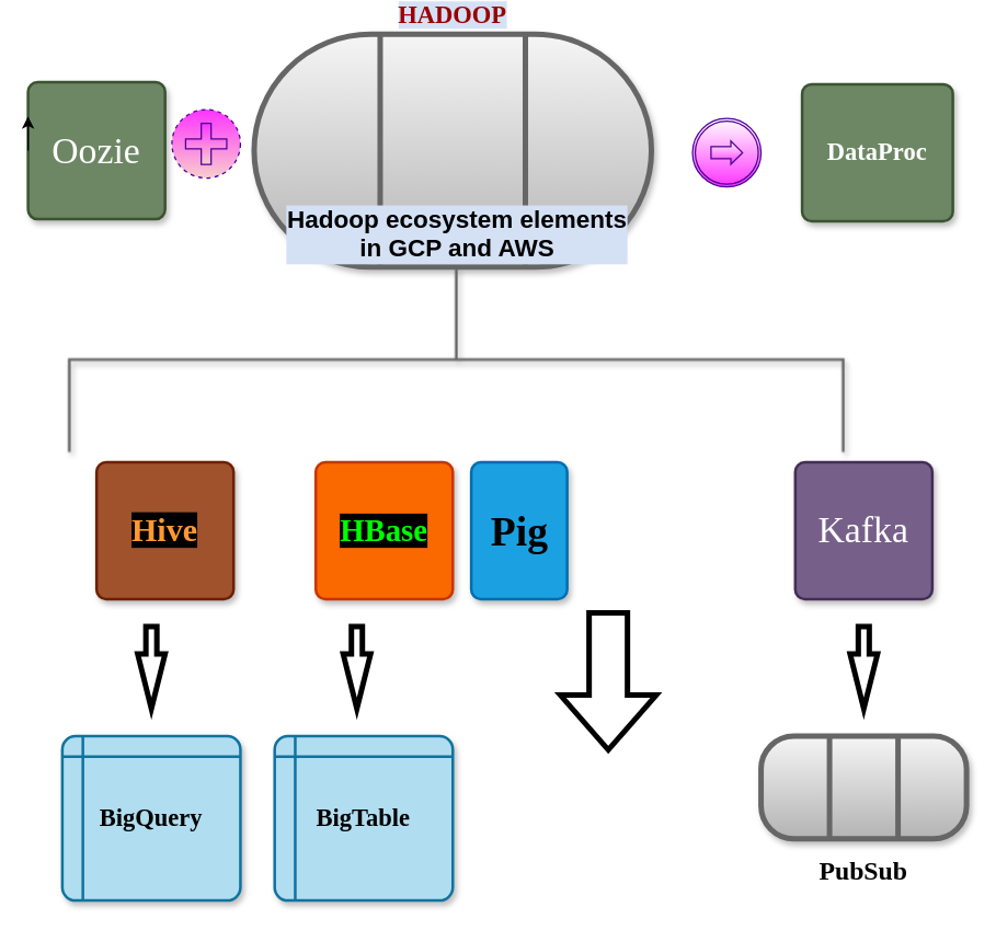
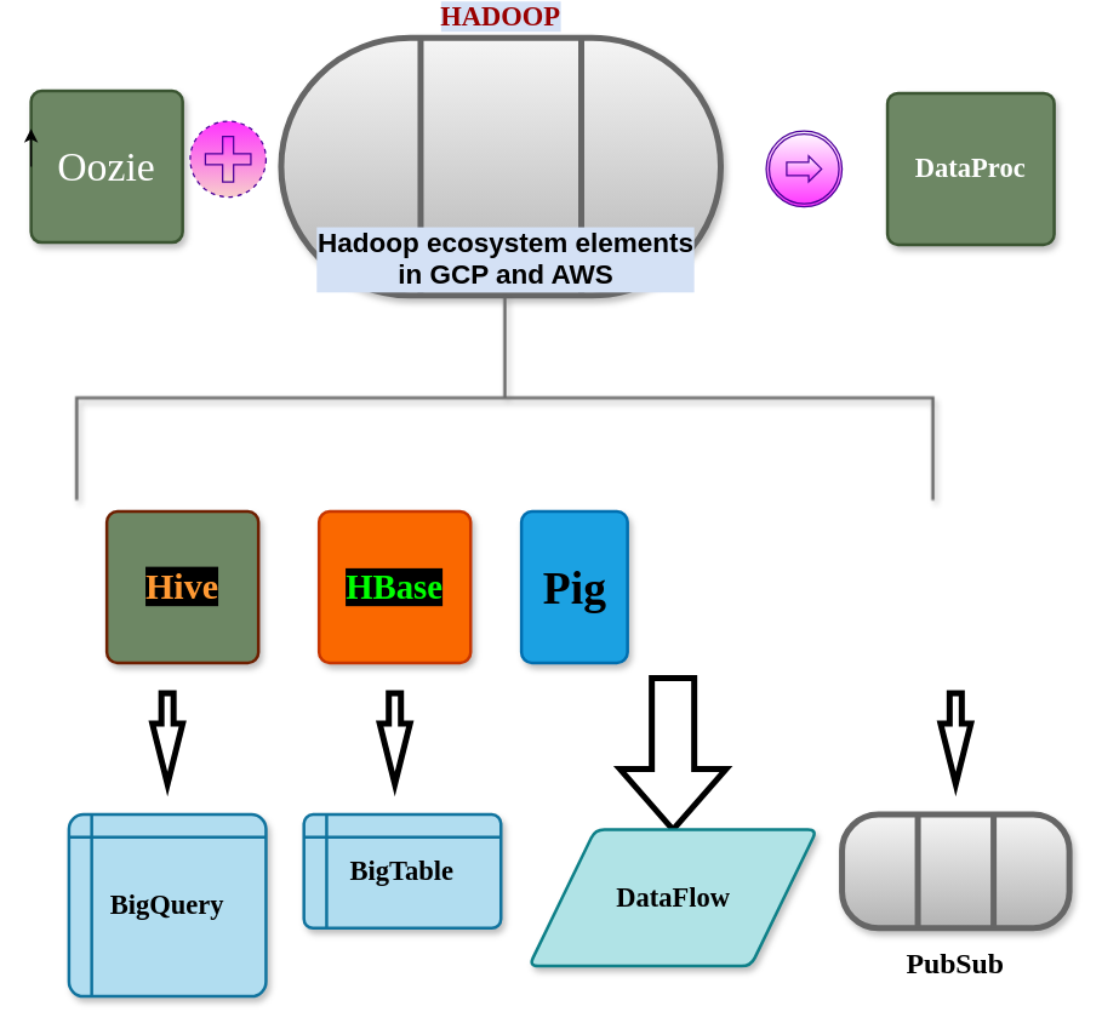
- <mxCell id="4" value="&lt;b&gt;&lt;font style=&quot;font-size: 24px&quot;&gt;&lt;span style=&quot;background-color: rgb(0 , 0 , 0)&quot;&gt;&lt;font style=&quot;font-size: 24px&quot; color=&quot;#FF9933&quot;&gt;Hive&lt;/font&gt;&lt;/span&gt;&lt;/font&gt;&lt;/b&gt;" style="rounded=1;whiteSpace=wrap;html=1;absoluteArcSize=1;arcSize=14;strokeWidth=2;shadow=1;glass=0;comic=0;fontFamily=Garamond;fillColor=#a0522d;strokeColor=#6D1F00;fontColor=#ffffff;" parent="1" vertex="1"><mxGeometry x="70" y="333" width="100" height="100" as="geometry" /></mxCell>
+ <mxCell id="4" value="&lt;b&gt;&lt;font style=&quot;font-size: 24px&quot;&gt;&lt;span style=&quot;background-color: rgb(0 , 0 , 0)&quot;&gt;&lt;font style=&quot;font-size: 24px&quot; color=&quot;#FF9933&quot;&gt;Hive&lt;/font&gt;&lt;/span&gt;&lt;/font&gt;&lt;/b&gt;" style="rounded=1;whiteSpace=wrap;html=1;absoluteArcSize=1;arcSize=14;strokeWidth=2;shadow=1;glass=0;comic=0;fontFamily=Garamond;fillColor=#6d8764;strokeColor=#6D1F00;fontColor=#ffffff;" parent="1" vertex="1"><mxGeometry x="70" y="333" width="100" height="100" as="geometry" /></mxCell>
- <mxCell id="5" value="&lt;b&gt;&lt;font style=&quot;font-size: 23px&quot;&gt;&lt;span style=&quot;background-color: rgb(0 , 0 , 0)&quot;&gt;&lt;font style=&quot;font-size: 23px&quot; color=&quot;#00FF00&quot;&gt;HBase&lt;/font&gt;&lt;/span&gt;&lt;/font&gt;&lt;/b&gt;" style="rounded=1;whiteSpace=wrap;html=1;absoluteArcSize=1;arcSize=14;strokeWidth=2;shadow=1;glass=0;comic=0;fontFamily=Garamond;strokeColor=#C73500;fillColor=#fa6800;fontColor=#ffffff;" parent="1" vertex="1"><mxGeometry x="230" y="333" width="100" height="100" as="geometry" /></mxCell>
+ <mxCell id="5" value="&lt;b&gt;&lt;font style=&quot;font-size: 23px&quot;&gt;&lt;span style=&quot;background-color: rgb(0 , 0 , 0)&quot;&gt;&lt;font style=&quot;font-size: 23px&quot; color=&quot;#00FF00&quot;&gt;HBase&lt;/font&gt;&lt;/span&gt;&lt;/font&gt;&lt;/b&gt;" style="rounded=1;whiteSpace=wrap;html=1;absoluteArcSize=1;arcSize=14;strokeWidth=2;shadow=1;glass=0;comic=0;fontFamily=Garamond;strokeColor=#C73500;fillColor=#fa6800;fontColor=#ffffff;" parent="1" vertex="1"><mxGeometry x="210" y="333" width="100" height="100" as="geometry" /></mxCell>
- <mxCell id="7" value="&lt;font style=&quot;font-size: 27px&quot;&gt;Kafka&lt;/font&gt;" style="rounded=1;whiteSpace=wrap;html=1;absoluteArcSize=1;arcSize=14;strokeWidth=2;shadow=1;glass=0;comic=0;fontFamily=Garamond;fillColor=#76608a;strokeColor=#432D57;fontColor=#ffffff;" parent="1" vertex="1"><mxGeometry x="580" y="333" width="100" height="100" as="geometry" /></mxCell>
+ <mxCell id="14" value="&lt;font face=&quot;Lucida Console&quot;&gt;&lt;b&gt;&lt;span style=&quot;background-color: transparent&quot;&gt;&lt;font style=&quot;font-size: 18px&quot;&gt;DataFlow&lt;/font&gt;&lt;/span&gt;&lt;/b&gt;&lt;/font&gt;" style="shape=parallelogram;html=1;strokeWidth=2;perimeter=parallelogramPerimeter;whiteSpace=wrap;rounded=1;arcSize=12;size=0.23;shadow=1;glass=0;comic=0;fontFamily=Garamond;fillColor=#b0e3e6;strokeColor=#0e8088;" parent="1" vertex="1"><mxGeometry x="348.5" y="543" width="190" height="90" as="geometry" /></mxCell>
- <mxCell id="12" value="&lt;font face=&quot;Comic Sans MS&quot;&gt;&lt;b&gt;&lt;font style=&quot;font-size: 18px&quot;&gt;BigTable&lt;/font&gt;&lt;/b&gt;&lt;/font&gt;" style="shape=internalStorage;whiteSpace=wrap;html=1;dx=15;dy=15;rounded=1;arcSize=8;strokeWidth=2;shadow=1;glass=0;comic=0;fontFamily=Garamond;fillColor=#b1ddf0;strokeColor=#10739e;" parent="1" vertex="1"><mxGeometry x="200" y="533" width="130" height="120" as="geometry" /></mxCell>
+ <mxCell id="12" value="&lt;font face=&quot;Comic Sans MS&quot;&gt;&lt;b&gt;&lt;font style=&quot;font-size: 18px&quot;&gt;BigTable&lt;/font&gt;&lt;/b&gt;&lt;/font&gt;" style="shape=internalStorage;whiteSpace=wrap;html=1;dx=15;dy=15;rounded=1;arcSize=8;strokeWidth=2;shadow=1;glass=0;comic=0;fontFamily=Garamond;fillColor=#b1ddf0;strokeColor=#10739e;" parent="1" vertex="1"><mxGeometry x="200" y="533" width="130" height="75" as="geometry" /></mxCell>
